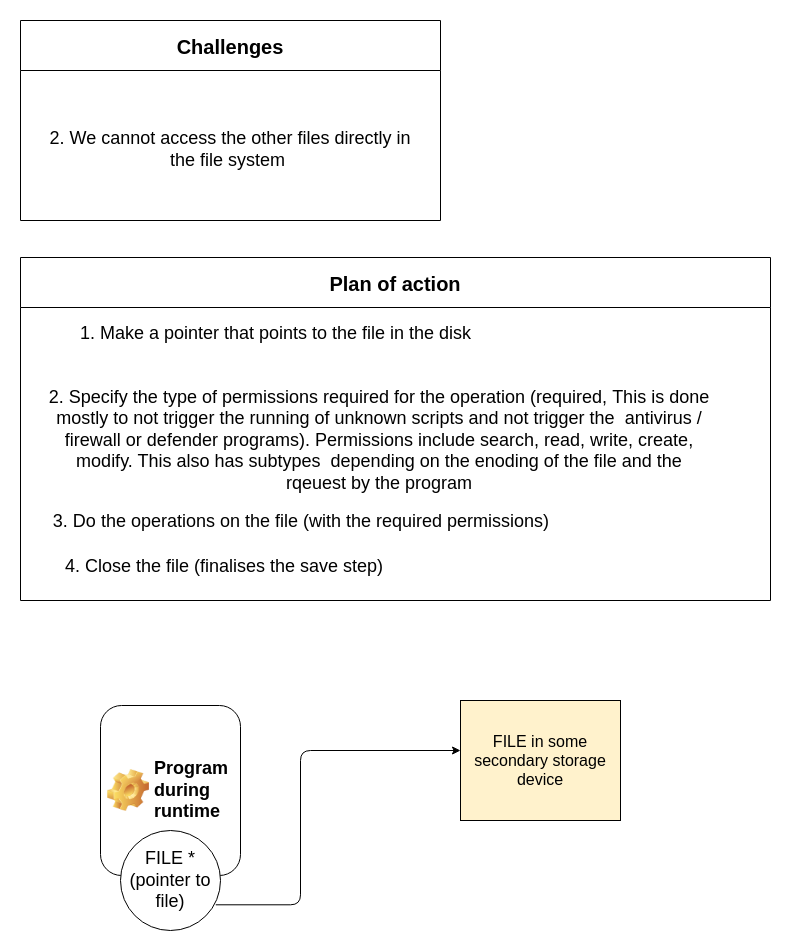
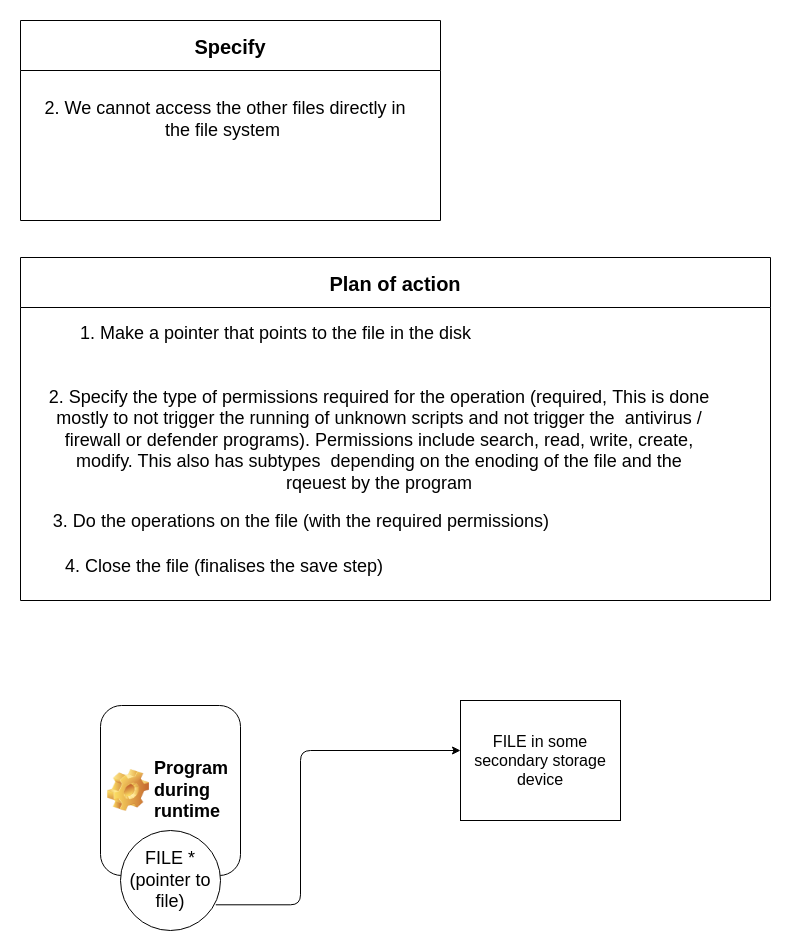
- <mxCell id="6" value="Challenges" style="swimlane;align=center;verticalAlign=middle;startSize=50;fontStyle=1;fontSize=20;" parent="1" vertex="1"><mxGeometry x="20" y="20" width="420" height="200" as="geometry"><mxRectangle x="40" y="40" width="90" height="23" as="alternateBounds" /></mxGeometry></mxCell>
+ <mxCell id="6" value="Specify" style="swimlane;align=center;verticalAlign=middle;startSize=50;fontStyle=1;fontSize=20;" parent="1" vertex="1"><mxGeometry x="20" y="20" width="420" height="200" as="geometry"><mxRectangle x="40" y="40" width="90" height="23" as="alternateBounds" /></mxGeometry></mxCell>
- <mxCell id="7" value="&lt;div style=&quot;font-size: 18px&quot;&gt;2. We cannot access the other files directly in the file system&amp;nbsp;&lt;/div&gt;&lt;div style=&quot;font-size: 18px&quot;&gt;&lt;br style=&quot;text-align: left&quot;&gt;&lt;/div&gt;" style="text;html=1;strokeColor=none;fillColor=none;align=center;verticalAlign=middle;whiteSpace=wrap;rounded=0;fontSize=20;" parent="6" vertex="1"><mxGeometry x="20" y="110" width="380" height="60" as="geometry" /></mxCell>
+ <mxCell id="7" value="&lt;div style=&quot;font-size: 18px&quot;&gt;2. We cannot access the other files directly in the file system&amp;nbsp;&lt;/div&gt;&lt;div style=&quot;font-size: 18px&quot;&gt;&lt;br style=&quot;text-align: left&quot;&gt;&lt;/div&gt;" style="text;html=1;strokeColor=none;fillColor=none;align=center;verticalAlign=middle;whiteSpace=wrap;rounded=0;fontSize=20;" parent="6" vertex="1"><mxGeometry x="15" y="80" width="380" height="60" as="geometry" /></mxCell>
- <mxCell id="2" value="&lt;font style=&quot;font-size: 16px&quot;&gt;FILE in some secondary storage device&lt;/font&gt;" style="rounded=0;whiteSpace=wrap;html=1;verticalAlign=middle;fillColor=#fff2cc;" parent="1" vertex="1"><mxGeometry x="460" y="700" width="160" height="120" as="geometry" /></mxCell>
+ <mxCell id="2" value="&lt;font style=&quot;font-size: 16px&quot;&gt;FILE in some secondary storage device&lt;/font&gt;" style="rounded=0;whiteSpace=wrap;html=1;verticalAlign=middle;" parent="1" vertex="1"><mxGeometry x="460" y="700" width="160" height="120" as="geometry" /></mxCell>
